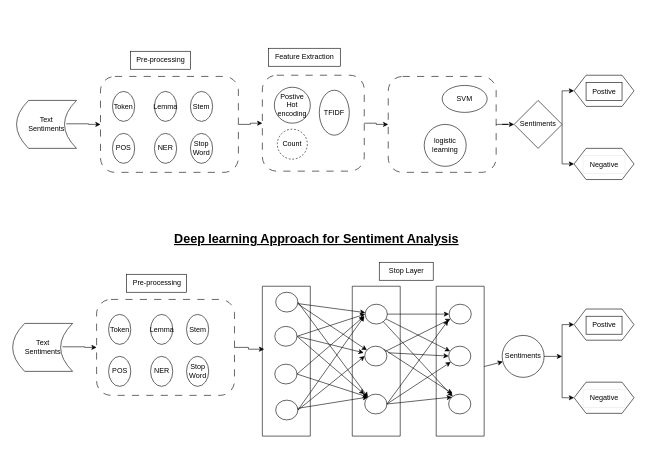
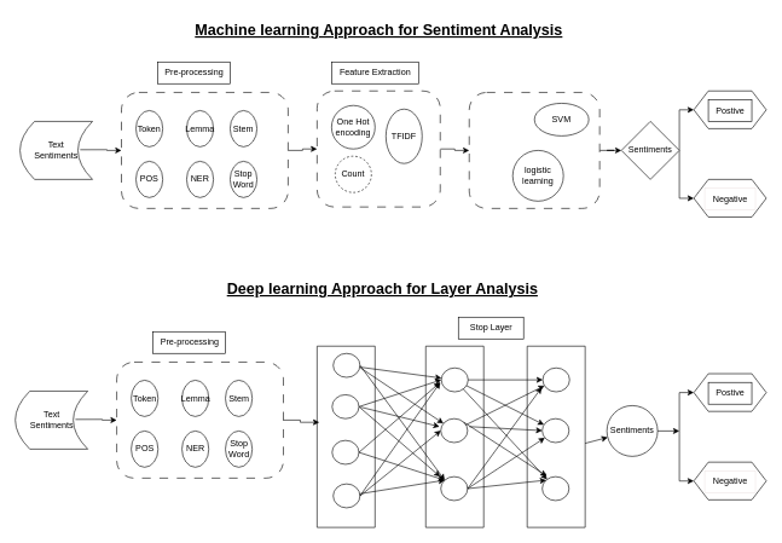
+ <mxCell id="30" value="&lt;font style=&quot;font-size: 21px;&quot;&gt;&lt;u&gt;&lt;b&gt;Machine learning Approach for Sentiment Analysis&lt;/b&gt;&lt;/u&gt;&lt;/font&gt;" style="text;html=1;align=center;verticalAlign=middle;resizable=0;points=[];autosize=1;strokeColor=none;fillColor=none;" parent="1" vertex="1"><mxGeometry x="257" y="20" width="530" height="40" as="geometry" /></mxCell>
- <mxCell id="18" value="Feature Extraction" style="text;html=1;align=center;verticalAlign=middle;resizable=0;points=[];autosize=1;strokeColor=#000000;fillColor=none;" parent="1" vertex="1"><mxGeometry x="447" y="80" width="120" height="30" as="geometry" /></mxCell>
+ <mxCell id="18" value="Feature Extraction" style="text;html=1;align=center;verticalAlign=middle;resizable=0;points=[];autosize=1;strokeColor=#000000;fillColor=none;" parent="1" vertex="1"><mxGeometry x="457" y="85" width="120" height="30" as="geometry" /></mxCell>
- <mxCell id="15" value="Postive Hot encoding" style="ellipse;whiteSpace=wrap;html=1;aspect=fixed;strokeColor=#000000;" parent="1" vertex="1"><mxGeometry x="457" y="145" width="60" height="60" as="geometry" /></mxCell>
+ <mxCell id="15" value="One Hot encoding" style="ellipse;whiteSpace=wrap;html=1;aspect=fixed;strokeColor=#000000;" parent="1" vertex="1"><mxGeometry x="457" y="145" width="60" height="60" as="geometry" /></mxCell>
- <mxCell id="41" value="&lt;font style=&quot;font-size: 21px;&quot;&gt;&lt;u&gt;&lt;b&gt;Deep learning Approach for Sentiment Analysis&lt;/b&gt;&lt;/u&gt;&lt;/font&gt;" style="text;html=1;align=center;verticalAlign=middle;resizable=0;points=[];autosize=1;strokeColor=none;fillColor=none;" parent="1" vertex="1"><mxGeometry x="277" y="377" width="500" height="40" as="geometry" /></mxCell>
+ <mxCell id="41" value="&lt;font style=&quot;font-size: 21px;&quot;&gt;&lt;u&gt;&lt;b&gt;Deep learning Approach for Layer Analysis&lt;/b&gt;&lt;/u&gt;&lt;/font&gt;" style="text;html=1;align=center;verticalAlign=middle;resizable=0;points=[];autosize=1;strokeColor=none;fillColor=none;" parent="1" vertex="1"><mxGeometry x="277" y="377" width="500" height="40" as="geometry" /></mxCell>
